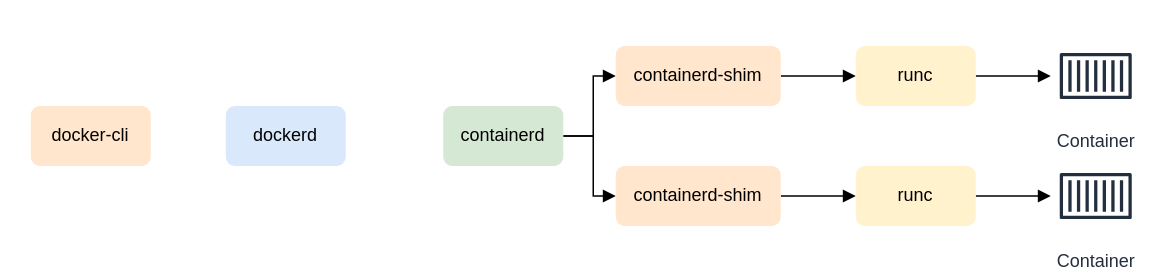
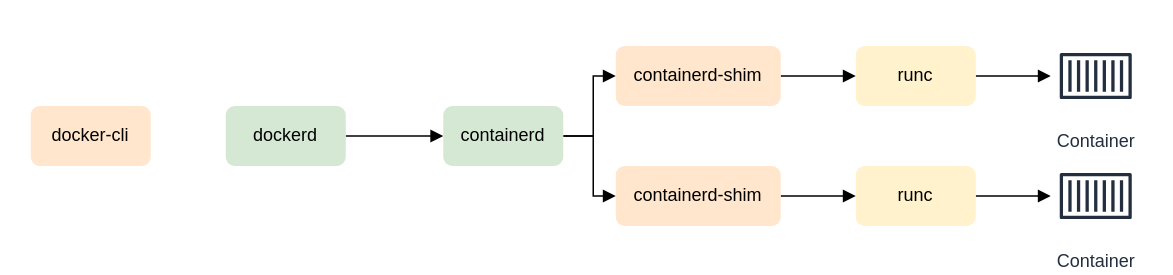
- <mxCell id="4" value="dockerd" style="rounded=1;whiteSpace=wrap;html=1;fillColor=#dae8fc;strokeColor=none;shadow=0;glass=0;" parent="1" vertex="1"><mxGeometry x="150" y="70" width="80" height="40" as="geometry" /></mxCell>
+ <mxCell id="4" value="dockerd" style="rounded=1;whiteSpace=wrap;html=1;fillColor=#d5e8d4;strokeColor=none;shadow=0;glass=0;" parent="1" vertex="1"><mxGeometry x="150" y="70" width="80" height="40" as="geometry" /></mxCell>
+ <mxCell id="3" style="edgeStyle=orthogonalEdgeStyle;rounded=0;orthogonalLoop=1;jettySize=auto;html=1;entryX=0;entryY=0.5;entryDx=0;entryDy=0;endArrow=block;endFill=1;" parent="1" source="4" target="7" edge="1"><mxGeometry relative="1" as="geometry" /></mxCell>
